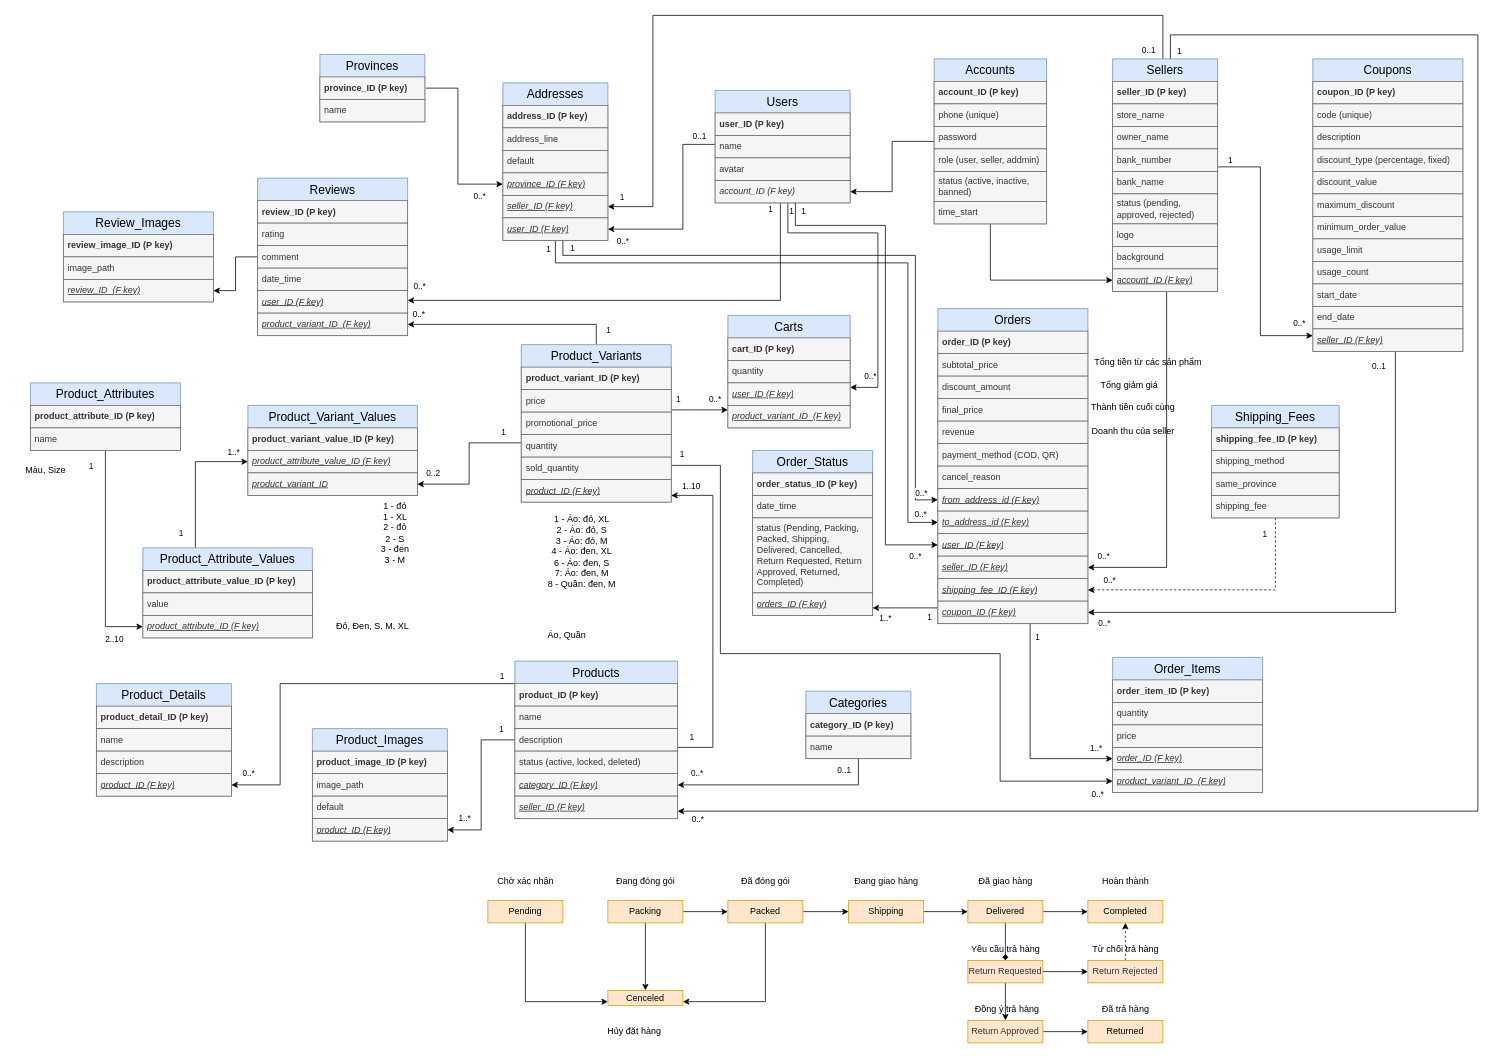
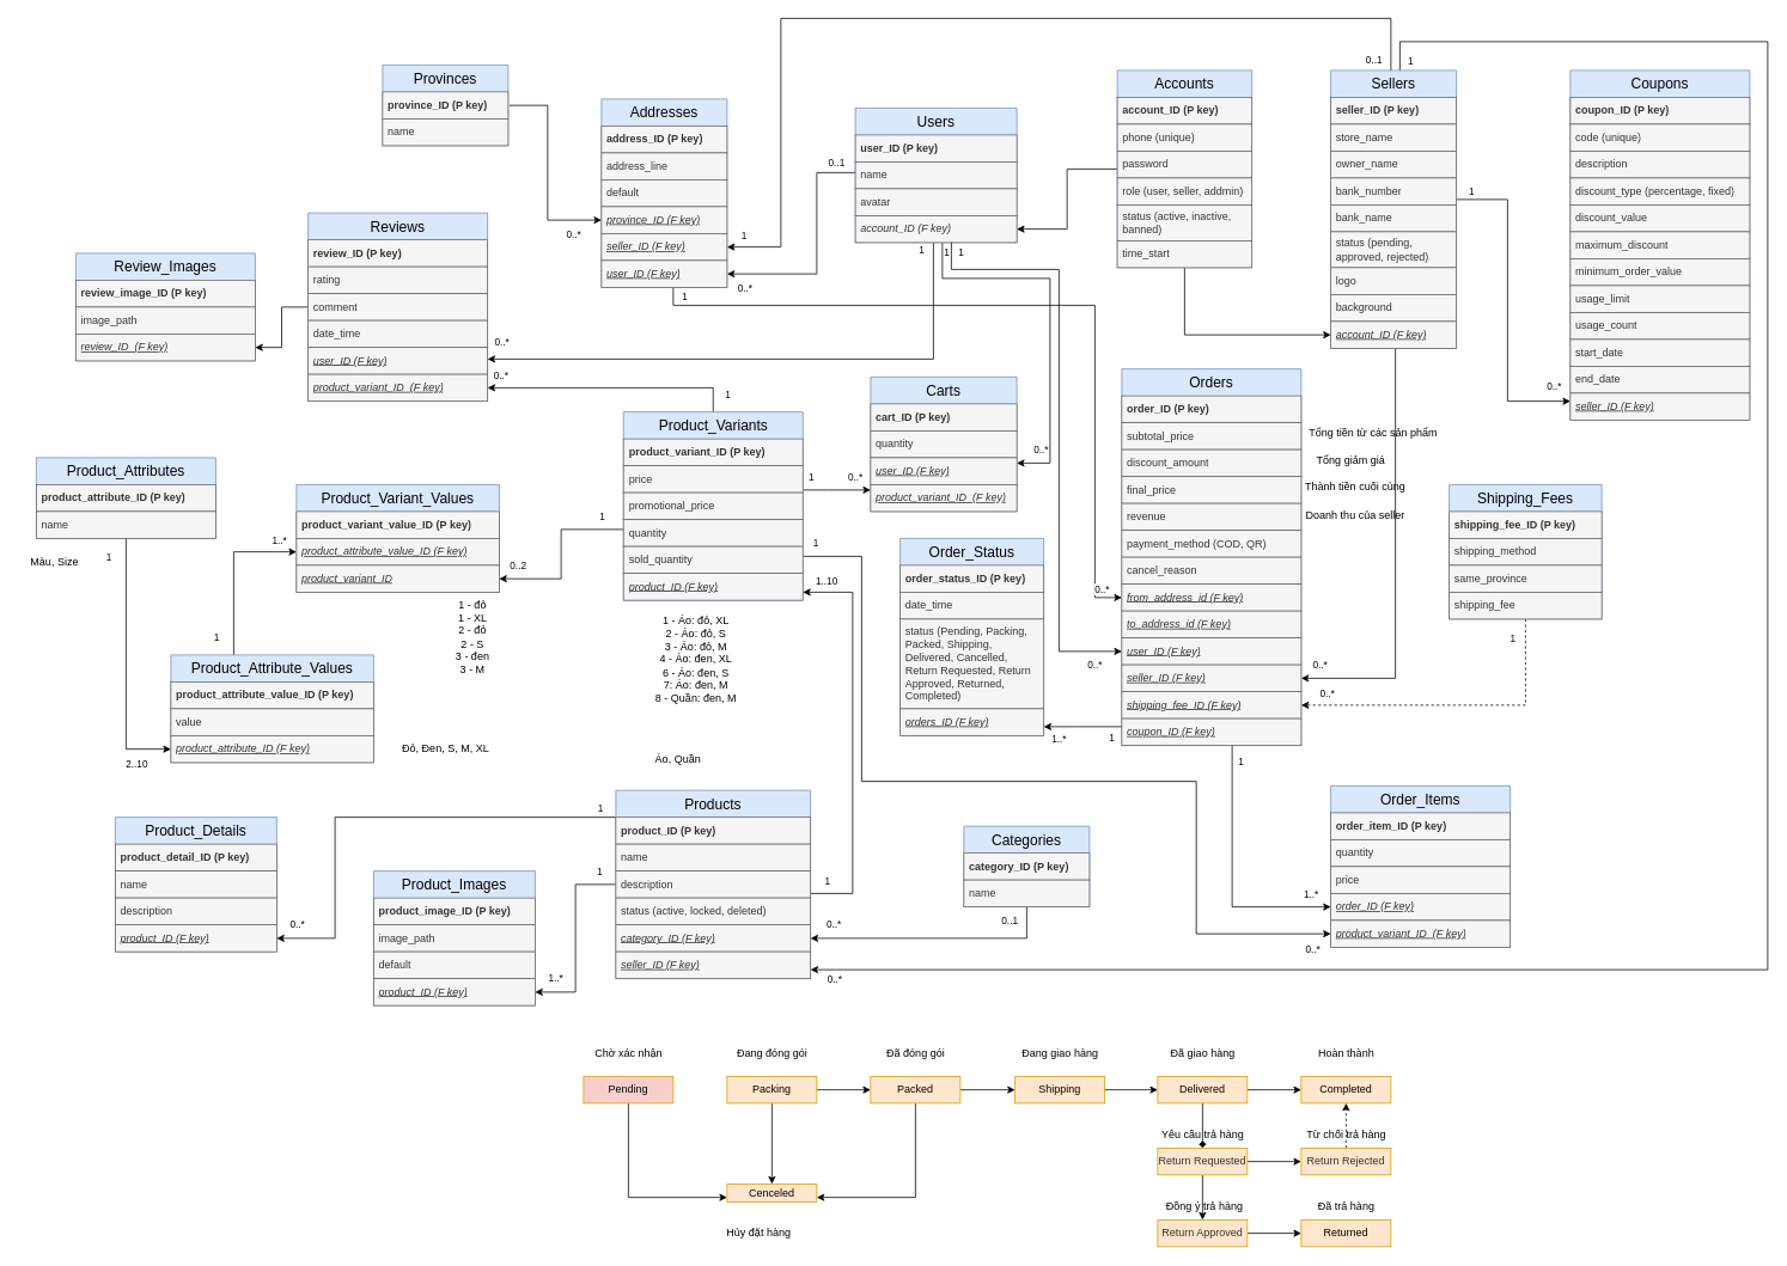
- <mxCell id="41" style="edgeStyle=orthogonalEdgeStyle;rounded=0;orthogonalLoop=1;jettySize=auto;html=1;" parent="1" source="44" target="107" edge="1"><mxGeometry relative="1" as="geometry"><Array as="points"><mxPoint x="740" y="350" /><mxPoint x="1210" y="350" /><mxPoint x="1210" y="696" /></Array></mxGeometry></mxCell>
- <mxCell id="42" value="0..*" style="edgeLabel;html=1;align=center;verticalAlign=middle;resizable=0;points=[];" parent="41" vertex="1" connectable="0"><mxGeometry x="0.968" relative="1" as="geometry"><mxPoint x="-10" y="-12" as="offset" /></mxGeometry></mxCell>
- <mxCell id="43" value="1" style="edgeLabel;html=1;align=center;verticalAlign=middle;resizable=0;points=[];" parent="41" vertex="1" connectable="0"><mxGeometry x="-0.976" y="-1" relative="1" as="geometry"><mxPoint x="-9" as="offset" /></mxGeometry></mxCell>
- <mxCell id="129" style="edgeStyle=orthogonalEdgeStyle;rounded=0;orthogonalLoop=1;jettySize=auto;html=1;fontFamily=Helvetica;fontSize=12;fontColor=default;fontStyle=0;swimlaneLine=0;" parent="1" source="132" target="111" edge="1"><mxGeometry relative="1" as="geometry"><Array as="points"><mxPoint x="1860" y="816" /></Array></mxGeometry></mxCell>
- <mxCell id="130" value="0..1" style="edgeLabel;html=1;align=center;verticalAlign=middle;resizable=0;points=[];" parent="129" vertex="1" connectable="0"><mxGeometry x="-0.951" y="3" relative="1" as="geometry"><mxPoint x="-26" as="offset" /></mxGeometry></mxCell>
- <mxCell id="131" value="0..*" style="edgeLabel;html=1;align=center;verticalAlign=middle;resizable=0;points=[];" parent="129" vertex="1" connectable="0"><mxGeometry x="0.915" y="2" relative="1" as="geometry"><mxPoint x="-11" y="12" as="offset" /></mxGeometry></mxCell>
- <mxCell id="193" value="Pending" style="rounded=0;whiteSpace=wrap;html=1;fillColor=#ffe6cc;strokeColor=#d79b00;" parent="1" vertex="1"><mxGeometry x="650" y="1200" width="100" height="30" as="geometry" /></mxCell>
+ <mxCell id="193" value="Pending" style="rounded=0;whiteSpace=wrap;html=1;fillColor=#f8cecc;strokeColor=#d79b00;" parent="1" vertex="1"><mxGeometry x="650" y="1200" width="100" height="30" as="geometry" /></mxCell>
